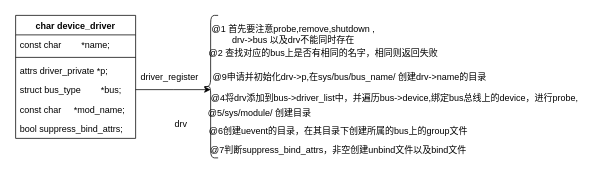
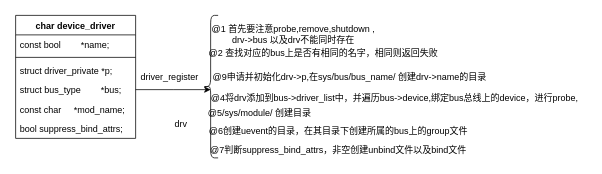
- <mxCell id="3" value="const char        *name;" style="text;strokeColor=none;fillColor=none;align=left;verticalAlign=top;spacingLeft=4;spacingRight=4;overflow=hidden;rotatable=0;points=[[0,0.5],[1,0.5]];portConstraint=eastwest;" vertex="1" parent="2"><mxGeometry y="26" width="160" height="26" as="geometry" /></mxCell>
+ <mxCell id="3" value="const bool        *name;" style="text;strokeColor=none;fillColor=none;align=left;verticalAlign=top;spacingLeft=4;spacingRight=4;overflow=hidden;rotatable=0;points=[[0,0.5],[1,0.5]];portConstraint=eastwest;" vertex="1" parent="2"><mxGeometry y="26" width="160" height="26" as="geometry" /></mxCell>
- <mxCell id="5" value="attrs driver_private *p;" style="text;strokeColor=none;fillColor=none;align=left;verticalAlign=top;spacingLeft=4;spacingRight=4;overflow=hidden;rotatable=0;points=[[0,0.5],[1,0.5]];portConstraint=eastwest;" vertex="1" parent="2"><mxGeometry y="60" width="160" height="26" as="geometry" /></mxCell>
+ <mxCell id="5" value="struct driver_private *p;" style="text;strokeColor=none;fillColor=none;align=left;verticalAlign=top;spacingLeft=4;spacingRight=4;overflow=hidden;rotatable=0;points=[[0,0.5],[1,0.5]];portConstraint=eastwest;" vertex="1" parent="2"><mxGeometry y="60" width="160" height="26" as="geometry" /></mxCell>
